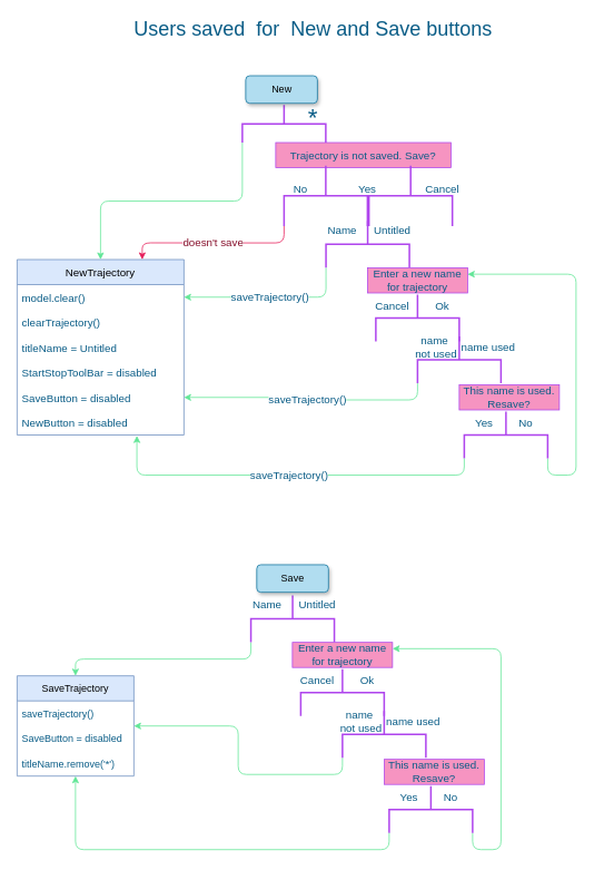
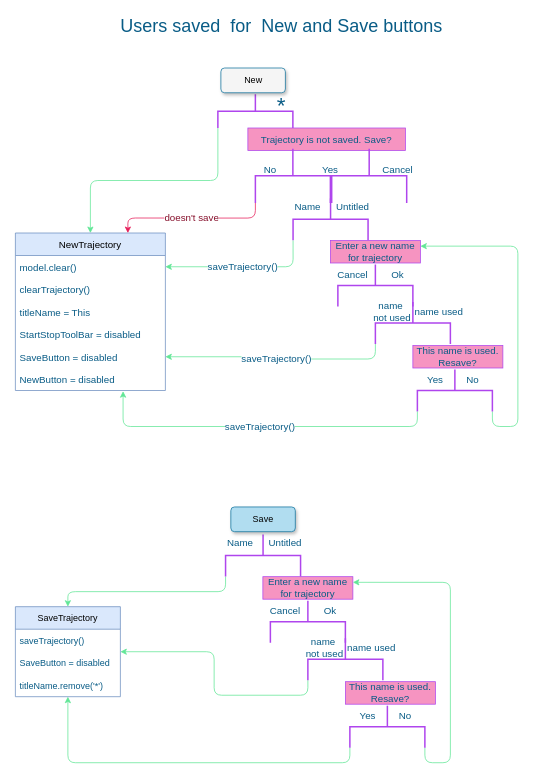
- <mxCell id="37" value="New" style="rounded=1;fillColor=#b1ddf0;strokeColor=#10739e;html=1;align=center;verticalAlign=middle;fontStyle=0;fontSize=12;sketch=0;shadow=1;" vertex="1" parent="1"><mxGeometry x="294" y="90" width="86" height="33" as="geometry" /></mxCell>
+ <mxCell id="37" value="New" style="rounded=1;fillColor=#f5f5f5;strokeColor=#10739e;html=1;align=center;verticalAlign=middle;fontStyle=0;fontSize=12;sketch=0;shadow=1;" vertex="1" parent="1"><mxGeometry x="294" y="90" width="86" height="33" as="geometry" /></mxCell>
- <mxCell id="24" value="titleName = Untitled" style="text;strokeColor=none;fillColor=none;align=left;verticalAlign=middle;spacingLeft=4;spacingRight=4;overflow=hidden;points=[[0,0.5],[1,0.5]];portConstraint=eastwest;rotatable=0;rounded=0;sketch=0;fontSize=13;fontColor=#095C86;" parent="21" vertex="1"><mxGeometry y="90" width="200" height="30" as="geometry" /></mxCell>
+ <mxCell id="24" value="titleName = This" style="text;strokeColor=none;fillColor=none;align=left;verticalAlign=middle;spacingLeft=4;spacingRight=4;overflow=hidden;points=[[0,0.5],[1,0.5]];portConstraint=eastwest;rotatable=0;rounded=0;sketch=0;fontSize=13;fontColor=#095C86;" parent="21" vertex="1"><mxGeometry y="90" width="200" height="30" as="geometry" /></mxCell>
